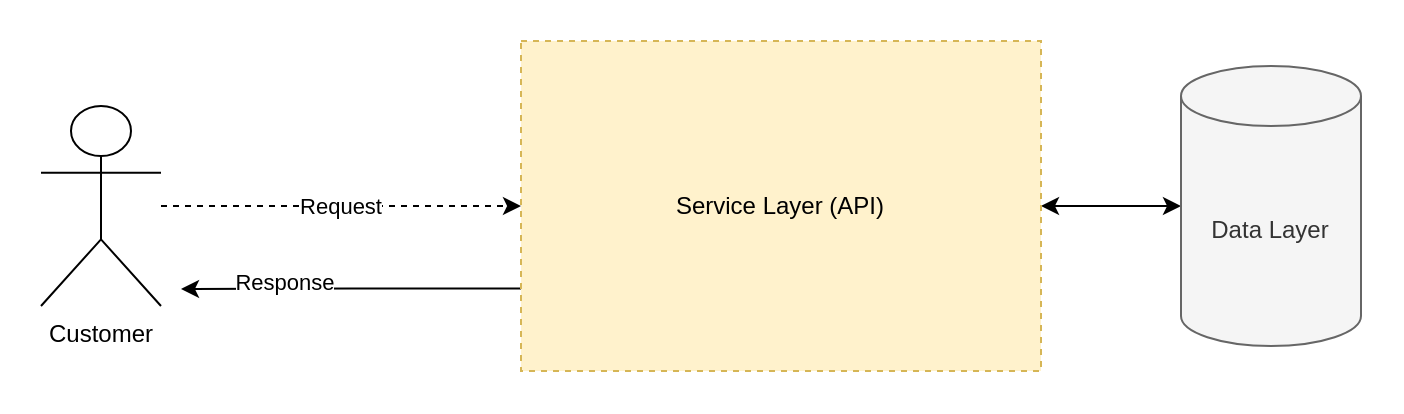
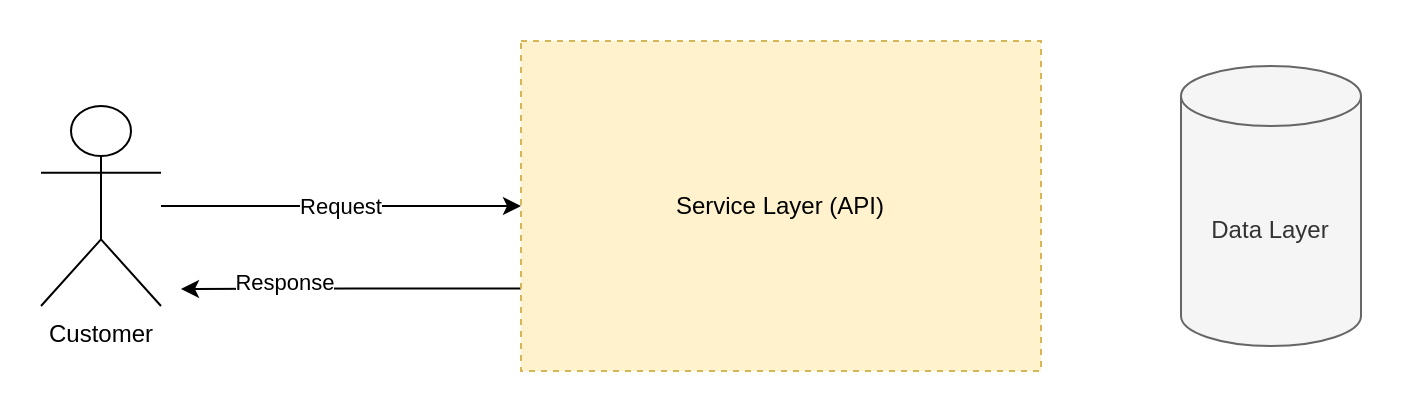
- <mxCell id="6" value="Request" style="edgeStyle=orthogonalEdgeStyle;rounded=0;orthogonalLoop=1;jettySize=auto;html=1;startArrow=none;startFill=0;dashed=1;" edge="1" parent="1" source="7" target="5"><mxGeometry relative="1" as="geometry" /></mxCell>
+ <mxCell id="6" value="Request" style="edgeStyle=orthogonalEdgeStyle;rounded=0;orthogonalLoop=1;jettySize=auto;html=1;startArrow=none;startFill=0;" edge="1" parent="1" source="7" target="5"><mxGeometry relative="1" as="geometry" /></mxCell>
- <mxCell id="2" style="edgeStyle=orthogonalEdgeStyle;rounded=0;orthogonalLoop=1;jettySize=auto;html=1;exitX=1;exitY=0.5;exitDx=0;exitDy=0;startArrow=classic;startFill=1;" edge="1" parent="1" source="5" target="8"><mxGeometry relative="1" as="geometry" /></mxCell>
